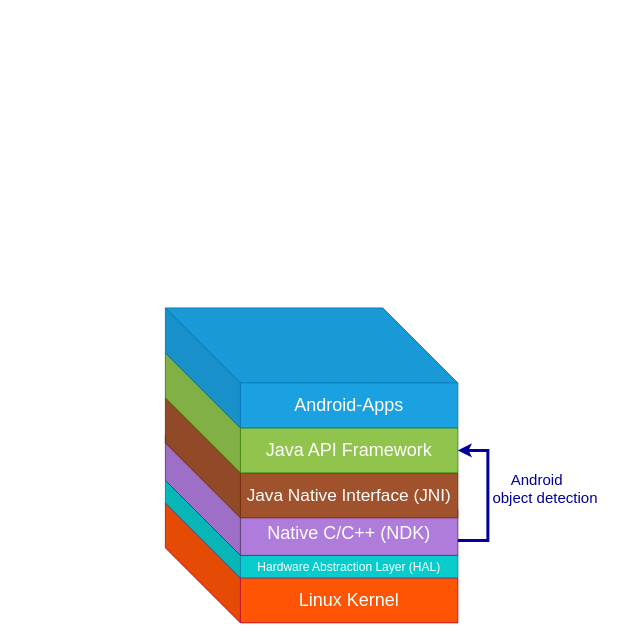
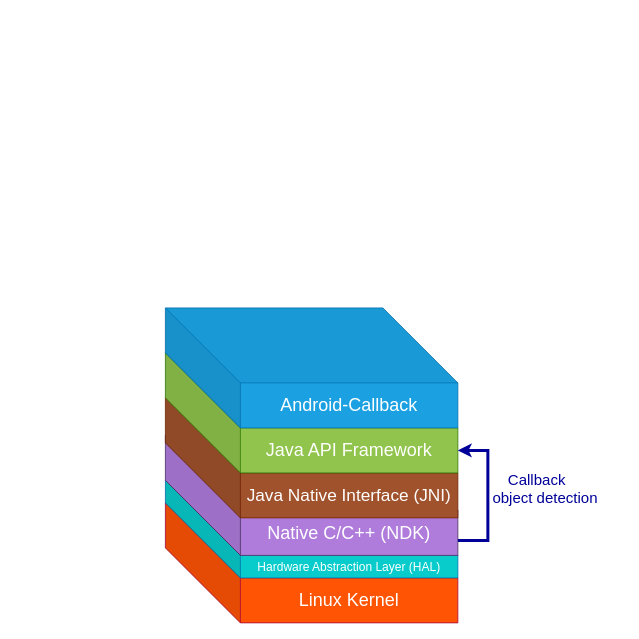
- <mxCell id="9" value="&lt;font style=&quot;font-size: 24px&quot;&gt;Android-Apps&lt;/font&gt;" style="shape=cube;whiteSpace=wrap;html=1;boundedLbl=1;backgroundOutline=1;darkOpacity=0.05;darkOpacity2=0.1;size=100;fillColor=#1ba1e2;strokeColor=#006EAF;fontColor=#ffffff;" parent="1" vertex="1"><mxGeometry x="220" y="410" width="390" height="160" as="geometry" /></mxCell>
+ <mxCell id="9" value="&lt;font style=&quot;font-size: 24px&quot;&gt;Android-Callback&lt;/font&gt;" style="shape=cube;whiteSpace=wrap;html=1;boundedLbl=1;backgroundOutline=1;darkOpacity=0.05;darkOpacity2=0.1;size=100;fillColor=#1ba1e2;strokeColor=#006EAF;fontColor=#ffffff;" parent="1" vertex="1"><mxGeometry x="220" y="410" width="390" height="160" as="geometry" /></mxCell>
- <mxCell id="11" value="&lt;font style=&quot;font-size: 20px;&quot;&gt;Android&lt;br style=&quot;font-size: 20px;&quot;&gt;&amp;nbsp; &amp;nbsp; object detection&lt;br style=&quot;font-size: 20px;&quot;&gt;&lt;/font&gt;" style="text;html=1;align=center;verticalAlign=middle;resizable=0;points=[];autosize=1;strokeColor=none;fillColor=none;fontSize=20;fontColor=#000099;" vertex="1" parent="1"><mxGeometry x="620" y="620" width="190" height="60" as="geometry" /></mxCell>
+ <mxCell id="11" value="&lt;font style=&quot;font-size: 20px;&quot;&gt;Callback&lt;br style=&quot;font-size: 20px;&quot;&gt;&amp;nbsp; &amp;nbsp; object detection&lt;br style=&quot;font-size: 20px;&quot;&gt;&lt;/font&gt;" style="text;html=1;align=center;verticalAlign=middle;resizable=0;points=[];autosize=1;strokeColor=none;fillColor=none;fontSize=20;fontColor=#000099;" vertex="1" parent="1"><mxGeometry x="620" y="620" width="190" height="60" as="geometry" /></mxCell>
